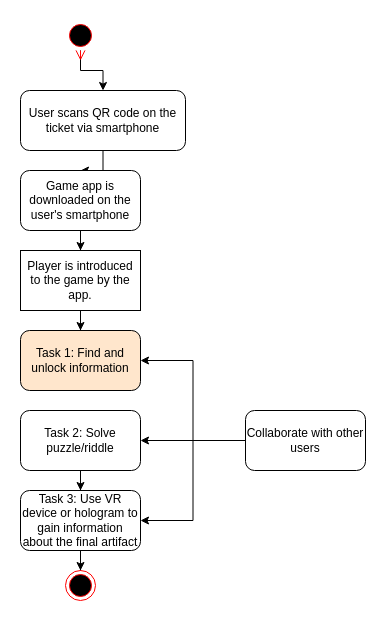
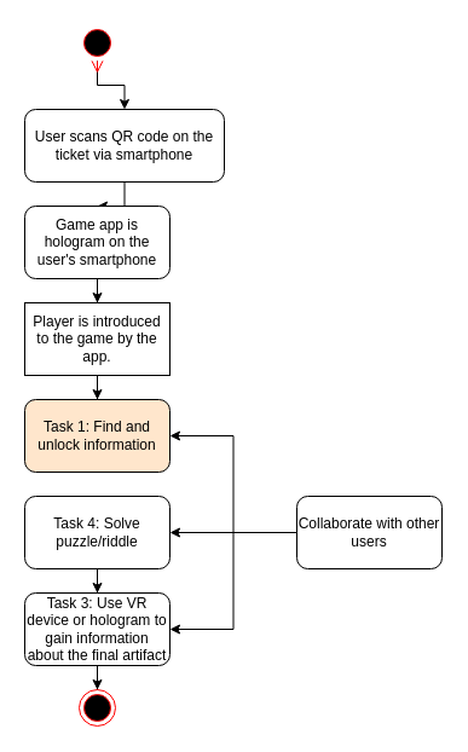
- <mxCell id="8" value="Game app is downloaded on the user's smartphone" style="rounded=1;whiteSpace=wrap;html=1;" vertex="1" parent="1"><mxGeometry x="20" y="170" width="120" height="60" as="geometry" /></mxCell>
+ <mxCell id="8" value="Game app is hologram on the user's smartphone" style="rounded=1;whiteSpace=wrap;html=1;" vertex="1" parent="1"><mxGeometry x="20" y="170" width="120" height="60" as="geometry" /></mxCell>
- <mxCell id="13" value="Task 2: Solve puzzle/riddle" style="rounded=1;whiteSpace=wrap;html=1;" vertex="1" parent="1"><mxGeometry x="20" y="410" width="120" height="60" as="geometry" /></mxCell>
+ <mxCell id="13" value="Task 4: Solve puzzle/riddle" style="rounded=1;whiteSpace=wrap;html=1;" vertex="1" parent="1"><mxGeometry x="20" y="410" width="120" height="60" as="geometry" /></mxCell>
